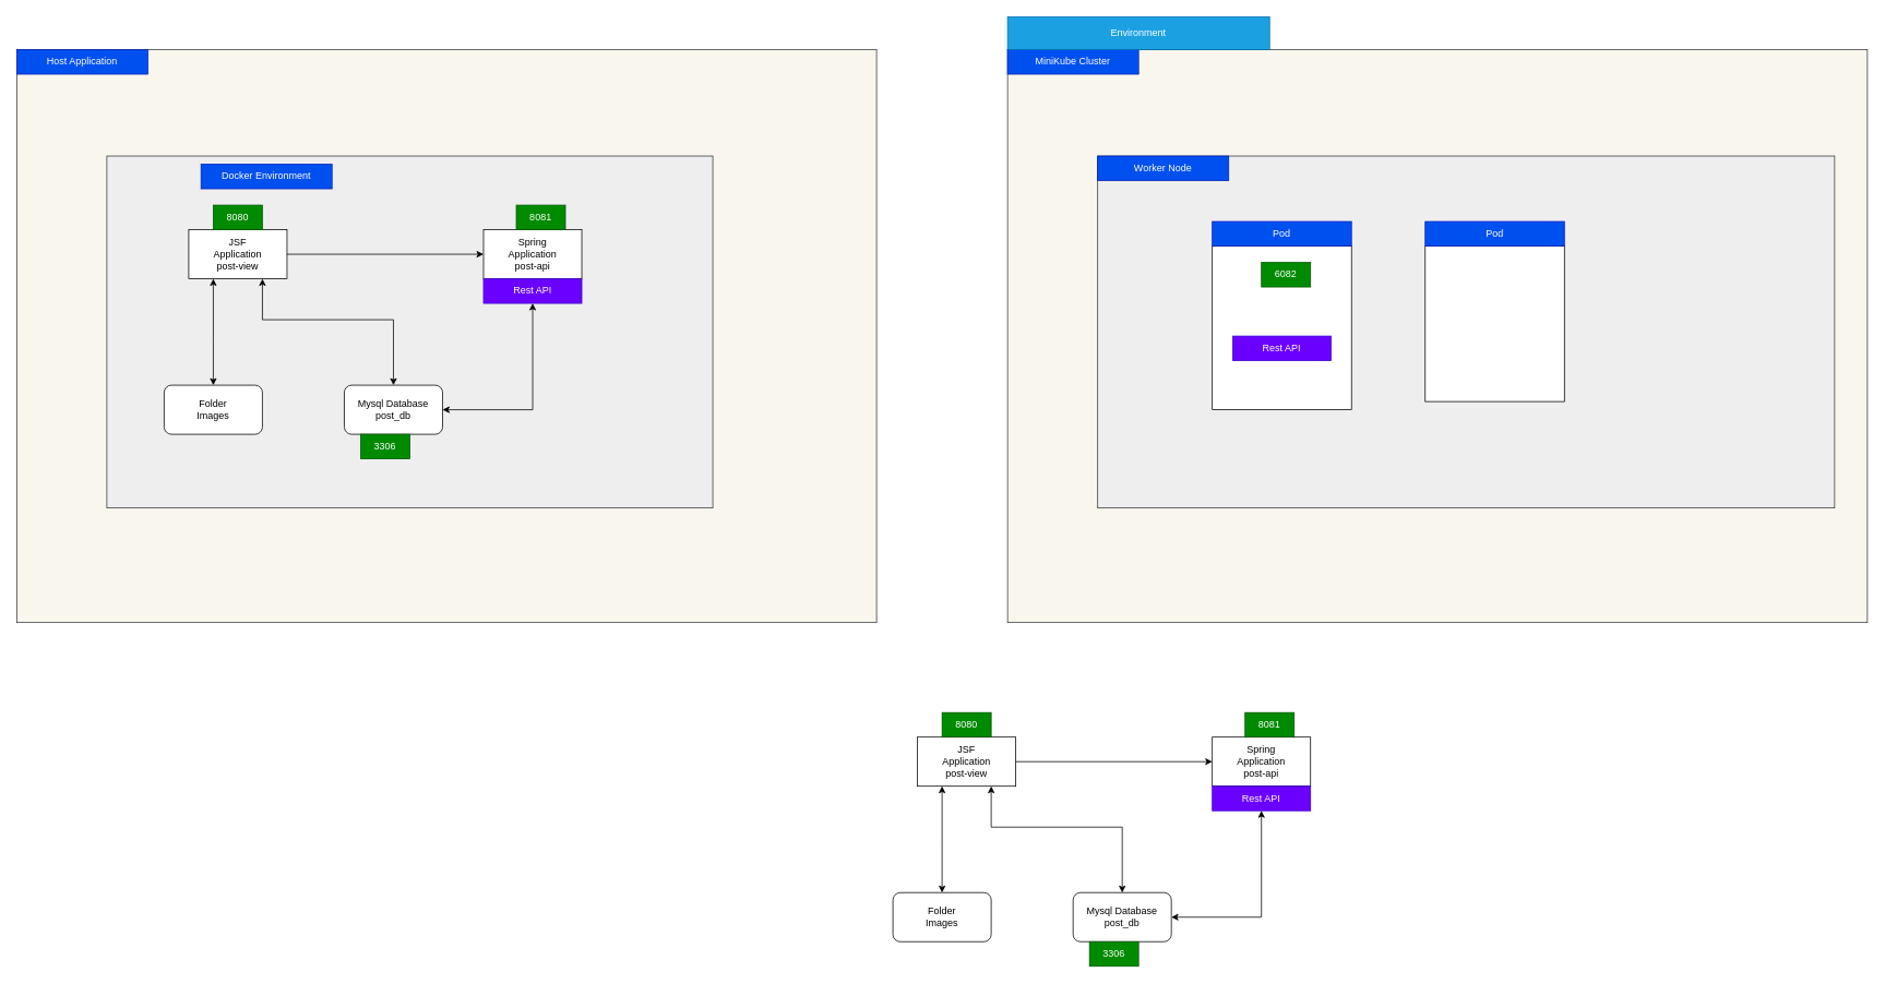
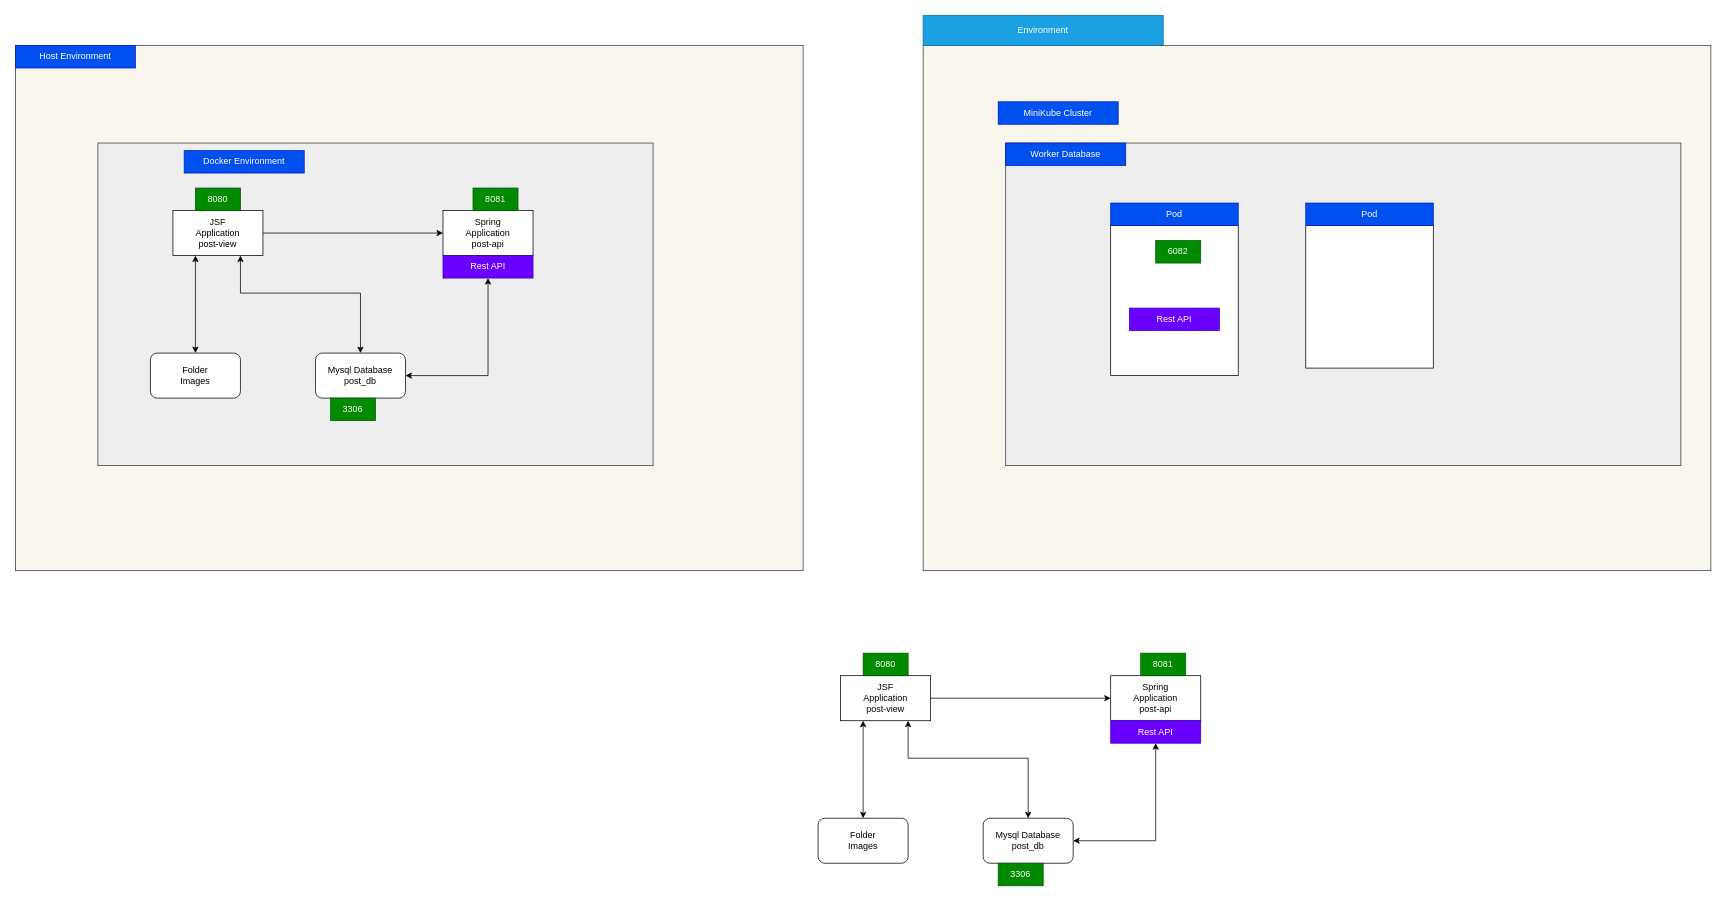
- <mxCell id="19" value="Host Application" style="text;html=1;strokeColor=#001DBC;fillColor=#0050ef;align=center;verticalAlign=middle;whiteSpace=wrap;rounded=0;fontColor=#ffffff;" parent="1" vertex="1"><mxGeometry x="20" y="60" width="160" height="30" as="geometry" /></mxCell>
+ <mxCell id="19" value="Host Environment" style="text;html=1;strokeColor=#001DBC;fillColor=#0050ef;align=center;verticalAlign=middle;whiteSpace=wrap;rounded=0;fontColor=#ffffff;" parent="1" vertex="1"><mxGeometry x="20" y="60" width="160" height="30" as="geometry" /></mxCell>
- <mxCell id="33" value="MiniKube Cluster" style="text;html=1;strokeColor=#001DBC;fillColor=#0050ef;align=center;verticalAlign=middle;whiteSpace=wrap;rounded=0;fontColor=#ffffff;" vertex="1" parent="1"><mxGeometry x="1230" y="60" width="160" height="30" as="geometry" /></mxCell>
+ <mxCell id="33" value="MiniKube Cluster" style="text;html=1;strokeColor=#001DBC;fillColor=#0050ef;align=center;verticalAlign=middle;whiteSpace=wrap;rounded=0;fontColor=#ffffff;" vertex="1" parent="1"><mxGeometry x="1330" y="135" width="160" height="30" as="geometry" /></mxCell>
- <mxCell id="32" value="Worker Node" style="text;html=1;strokeColor=#001DBC;fillColor=#0050ef;align=center;verticalAlign=middle;whiteSpace=wrap;rounded=0;fontColor=#ffffff;" vertex="1" parent="1"><mxGeometry x="1340" y="190" width="160" height="30" as="geometry" /></mxCell>
+ <mxCell id="32" value="Worker Database" style="text;html=1;strokeColor=#001DBC;fillColor=#0050ef;align=center;verticalAlign=middle;whiteSpace=wrap;rounded=0;fontColor=#ffffff;" vertex="1" parent="1"><mxGeometry x="1340" y="190" width="160" height="30" as="geometry" /></mxCell>
